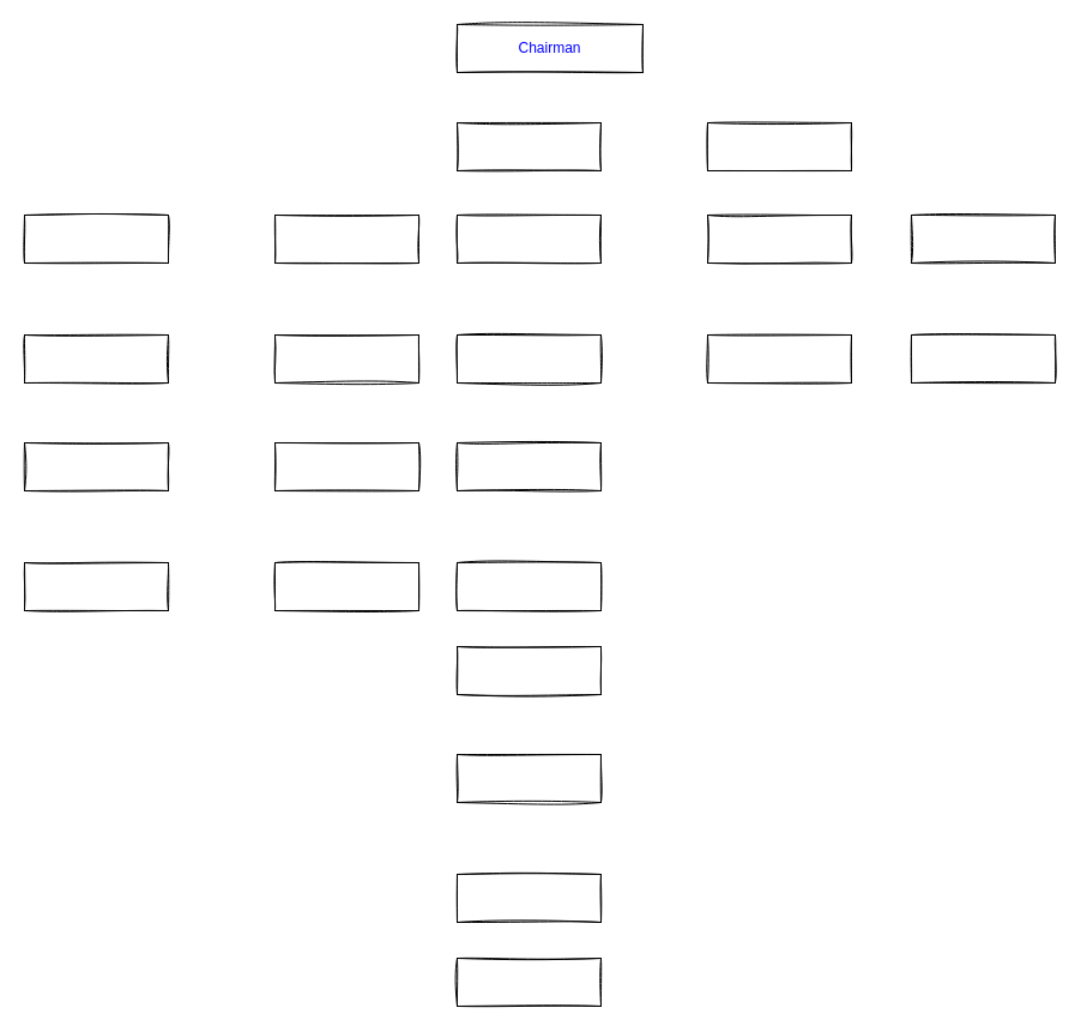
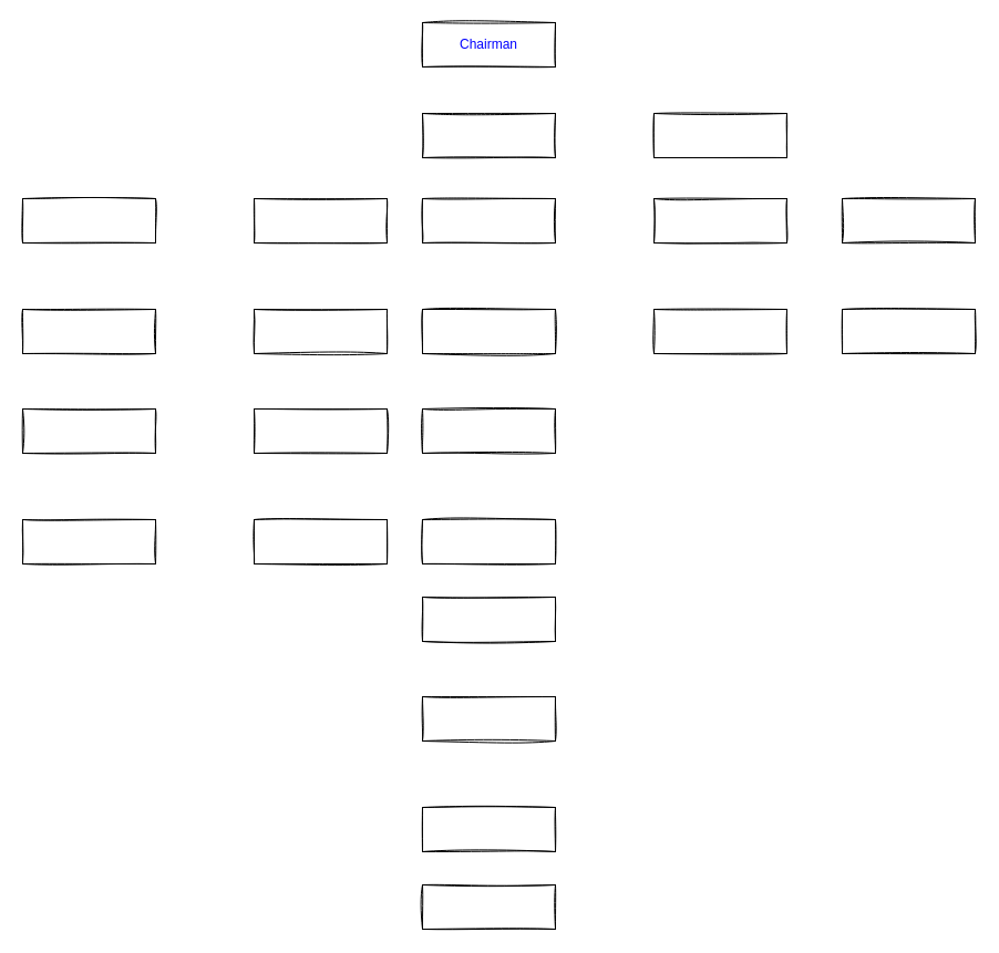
- <mxCell id="2" value="Chairman" style="rounded=0;whiteSpace=wrap;html=1;gradientDirection=south;sketch=1;fontColor=#0000FF;" parent="1" vertex="1"><mxGeometry x="381" y="20" width="155" height="40" as="geometry" /></mxCell>
+ <mxCell id="2" value="Chairman" style="rounded=0;whiteSpace=wrap;html=1;gradientDirection=south;sketch=1;fontColor=#0000FF;" parent="1" vertex="1"><mxGeometry x="381" y="20" width="120" height="40" as="geometry" /></mxCell>
